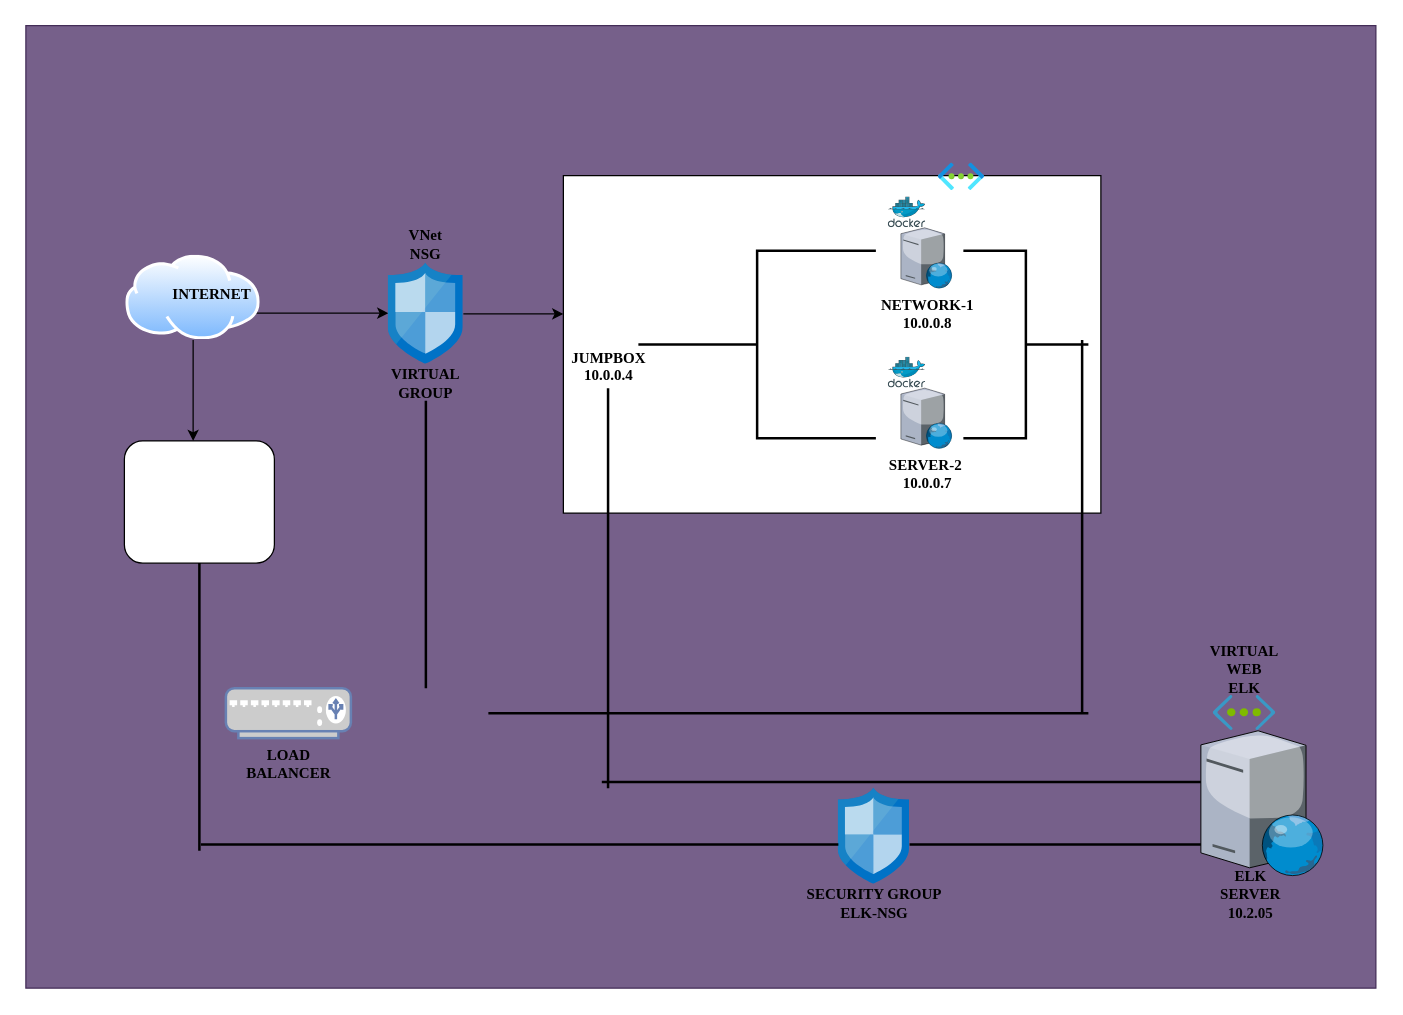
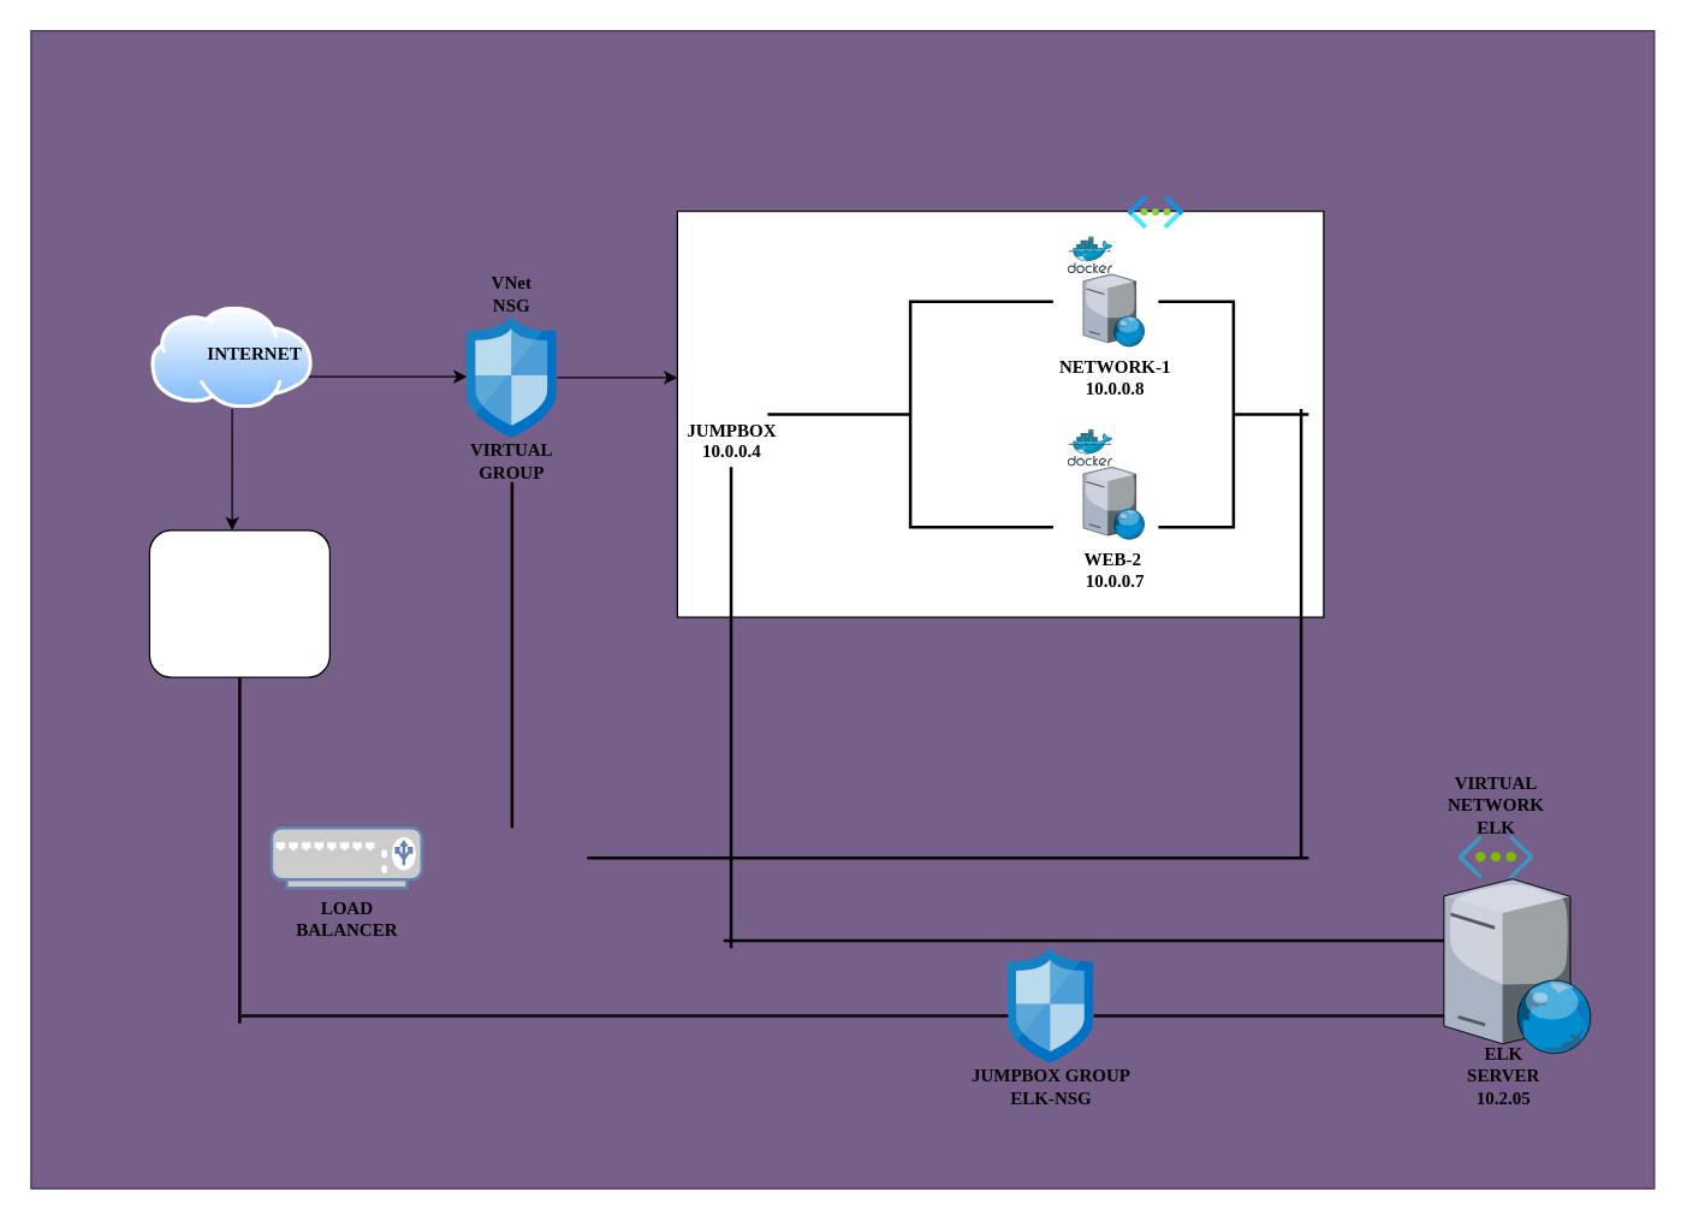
- <mxCell id="13" value="&lt;b&gt;SERVER-2&amp;nbsp;&lt;br&gt;10.0.0.7&lt;br&gt;&lt;/b&gt;" style="verticalLabelPosition=bottom;sketch=0;aspect=fixed;html=1;verticalAlign=top;strokeColor=none;align=center;outlineConnect=0;shape=mxgraph.citrix.web_server;fontFamily=Georgia;" parent="1" vertex="1"><mxGeometry x="720" y="310" width="41" height="48.24" as="geometry" /></mxCell>
+ <mxCell id="13" value="&lt;b&gt;WEB-2&amp;nbsp;&lt;br&gt;10.0.0.7&lt;br&gt;&lt;/b&gt;" style="verticalLabelPosition=bottom;sketch=0;aspect=fixed;html=1;verticalAlign=top;strokeColor=none;align=center;outlineConnect=0;shape=mxgraph.citrix.web_server;fontFamily=Georgia;" parent="1" vertex="1"><mxGeometry x="720" y="310" width="41" height="48.24" as="geometry" /></mxCell>
- <mxCell id="28" value="&lt;b&gt;VIRTUAL&lt;br&gt;WEB&lt;br&gt;ELK&lt;br&gt;&lt;/b&gt;" style="text;html=1;strokeColor=none;fillColor=none;align=center;verticalAlign=middle;whiteSpace=wrap;rounded=0;strokeWidth=2;fontFamily=Georgia;fontColor=#000000;" vertex="1" parent="1"><mxGeometry x="965" y="520" width="60" height="30" as="geometry" /></mxCell>
+ <mxCell id="28" value="&lt;b&gt;VIRTUAL&lt;br&gt;NETWORK&lt;br&gt;ELK&lt;br&gt;&lt;/b&gt;" style="text;html=1;strokeColor=none;fillColor=none;align=center;verticalAlign=middle;whiteSpace=wrap;rounded=0;strokeWidth=2;fontFamily=Georgia;fontColor=#000000;" vertex="1" parent="1"><mxGeometry x="965" y="520" width="60" height="30" as="geometry" /></mxCell>
- <mxCell id="20" value="&lt;b&gt;SECURITY GROUP&lt;br&gt;ELK-NSG&lt;br&gt;&lt;/b&gt;" style="text;html=1;strokeColor=none;fillColor=none;align=center;verticalAlign=middle;whiteSpace=wrap;rounded=0;fontFamily=Georgia;fontColor=#000000;" vertex="1" parent="1"><mxGeometry x="638.5" y="707.03" width="120" height="30" as="geometry" /></mxCell>
+ <mxCell id="20" value="&lt;b&gt;JUMPBOX GROUP&lt;br&gt;ELK-NSG&lt;br&gt;&lt;/b&gt;" style="text;html=1;strokeColor=none;fillColor=none;align=center;verticalAlign=middle;whiteSpace=wrap;rounded=0;fontFamily=Georgia;fontColor=#000000;" vertex="1" parent="1"><mxGeometry x="638.5" y="707.03" width="120" height="30" as="geometry" /></mxCell>
